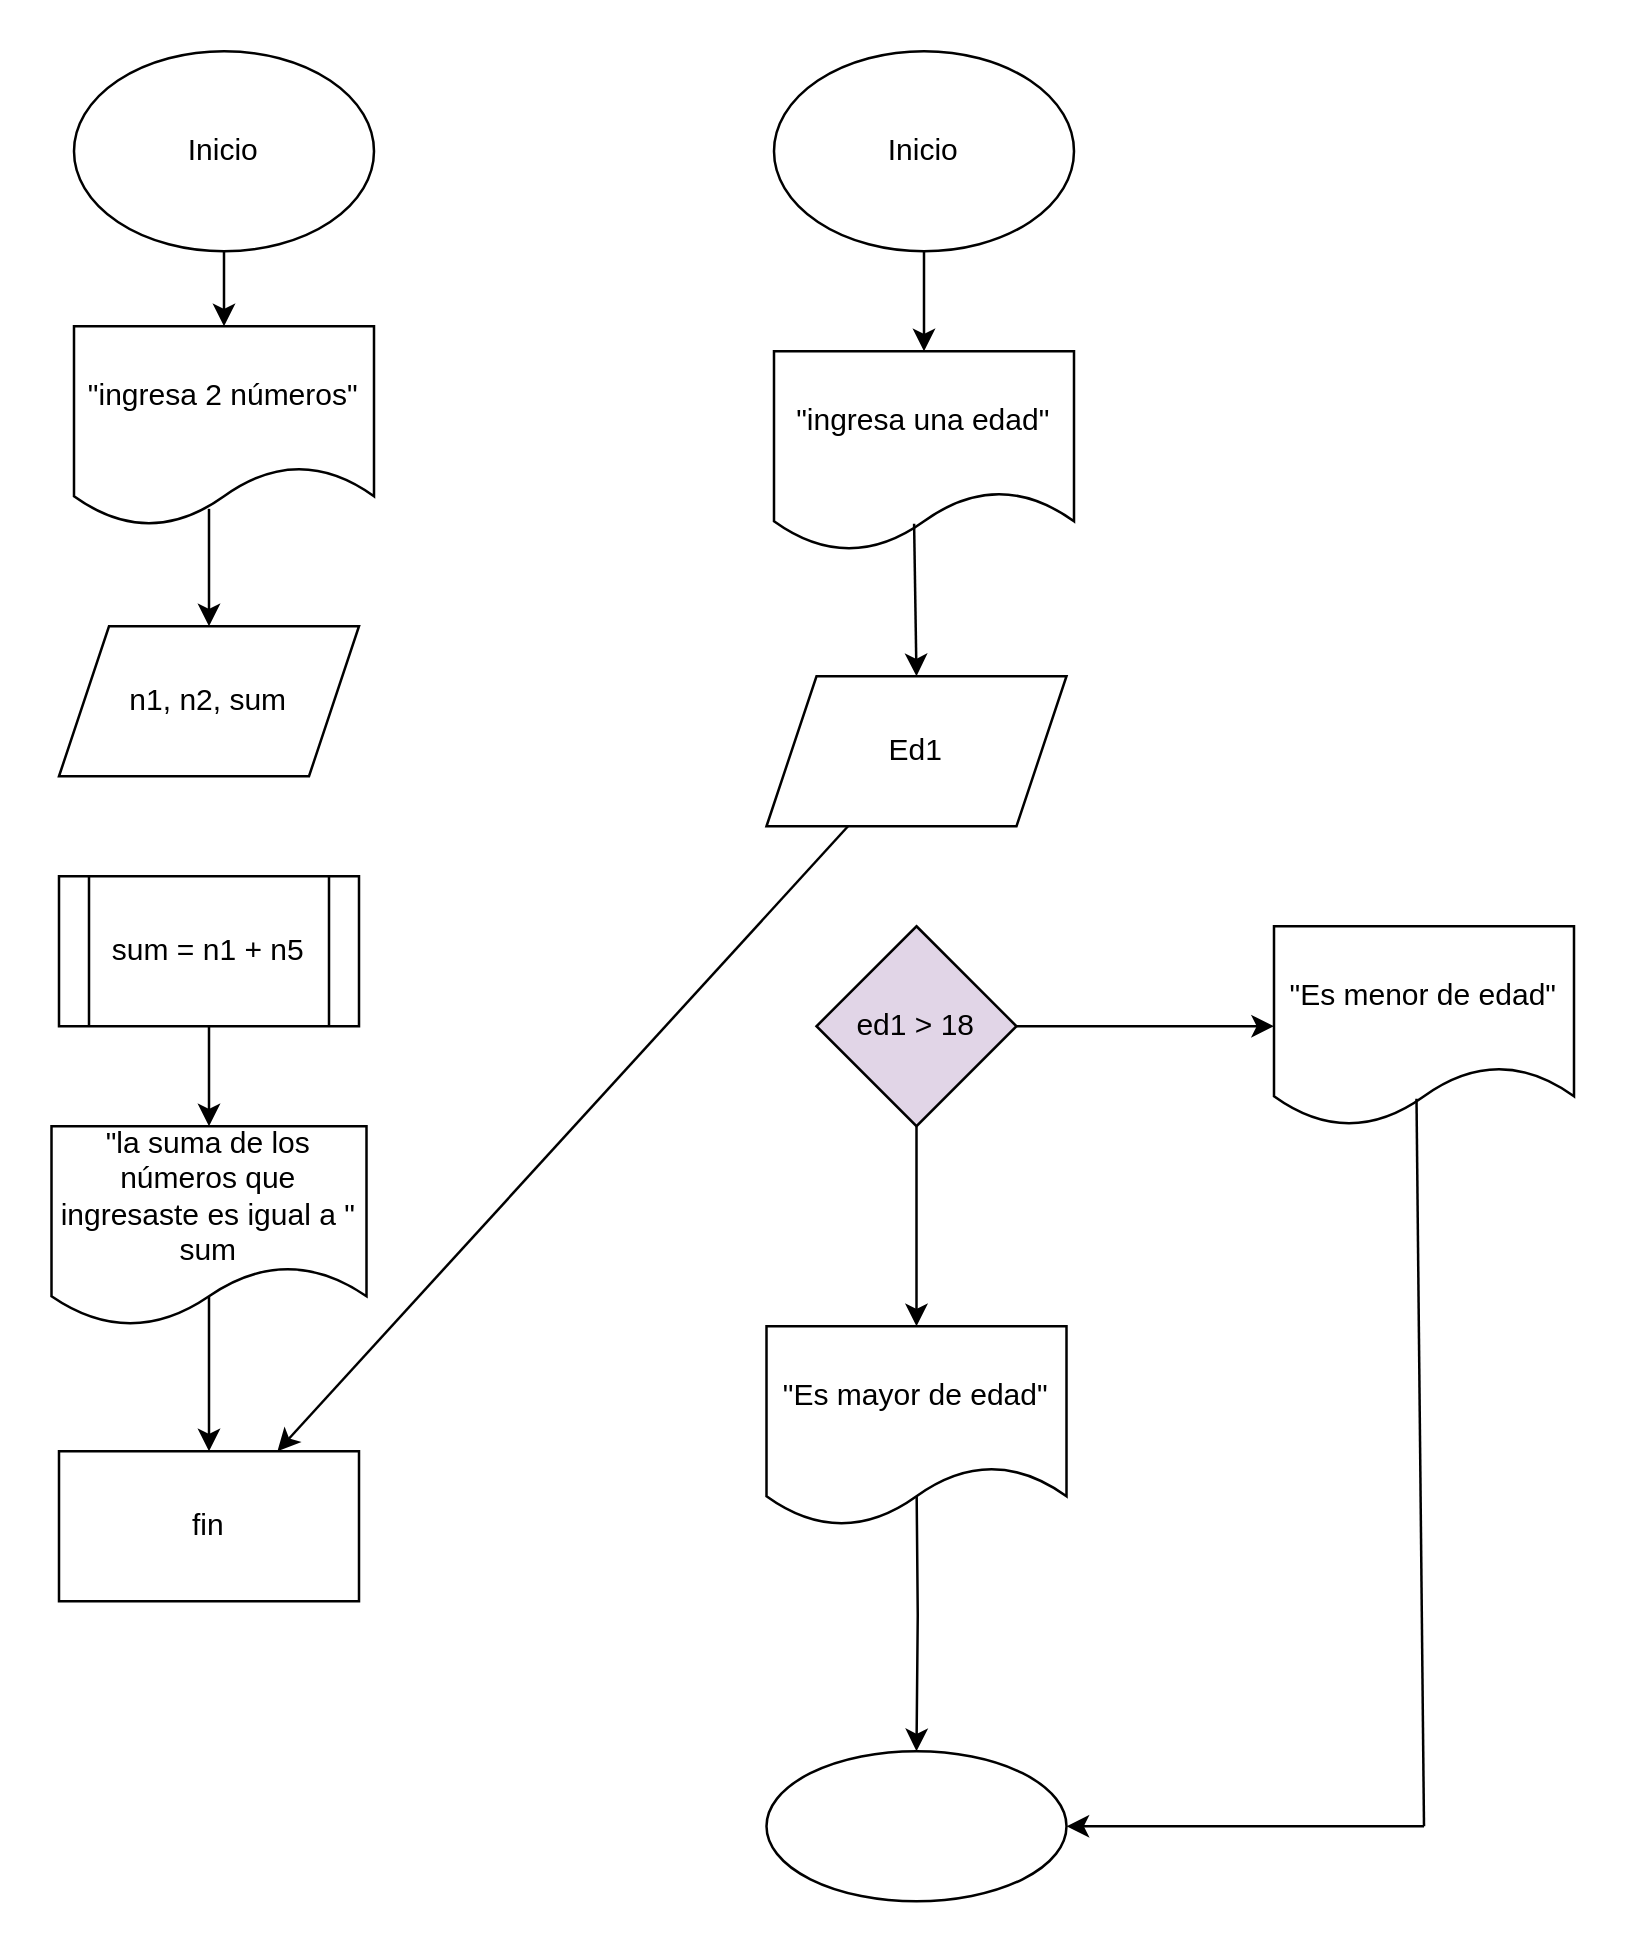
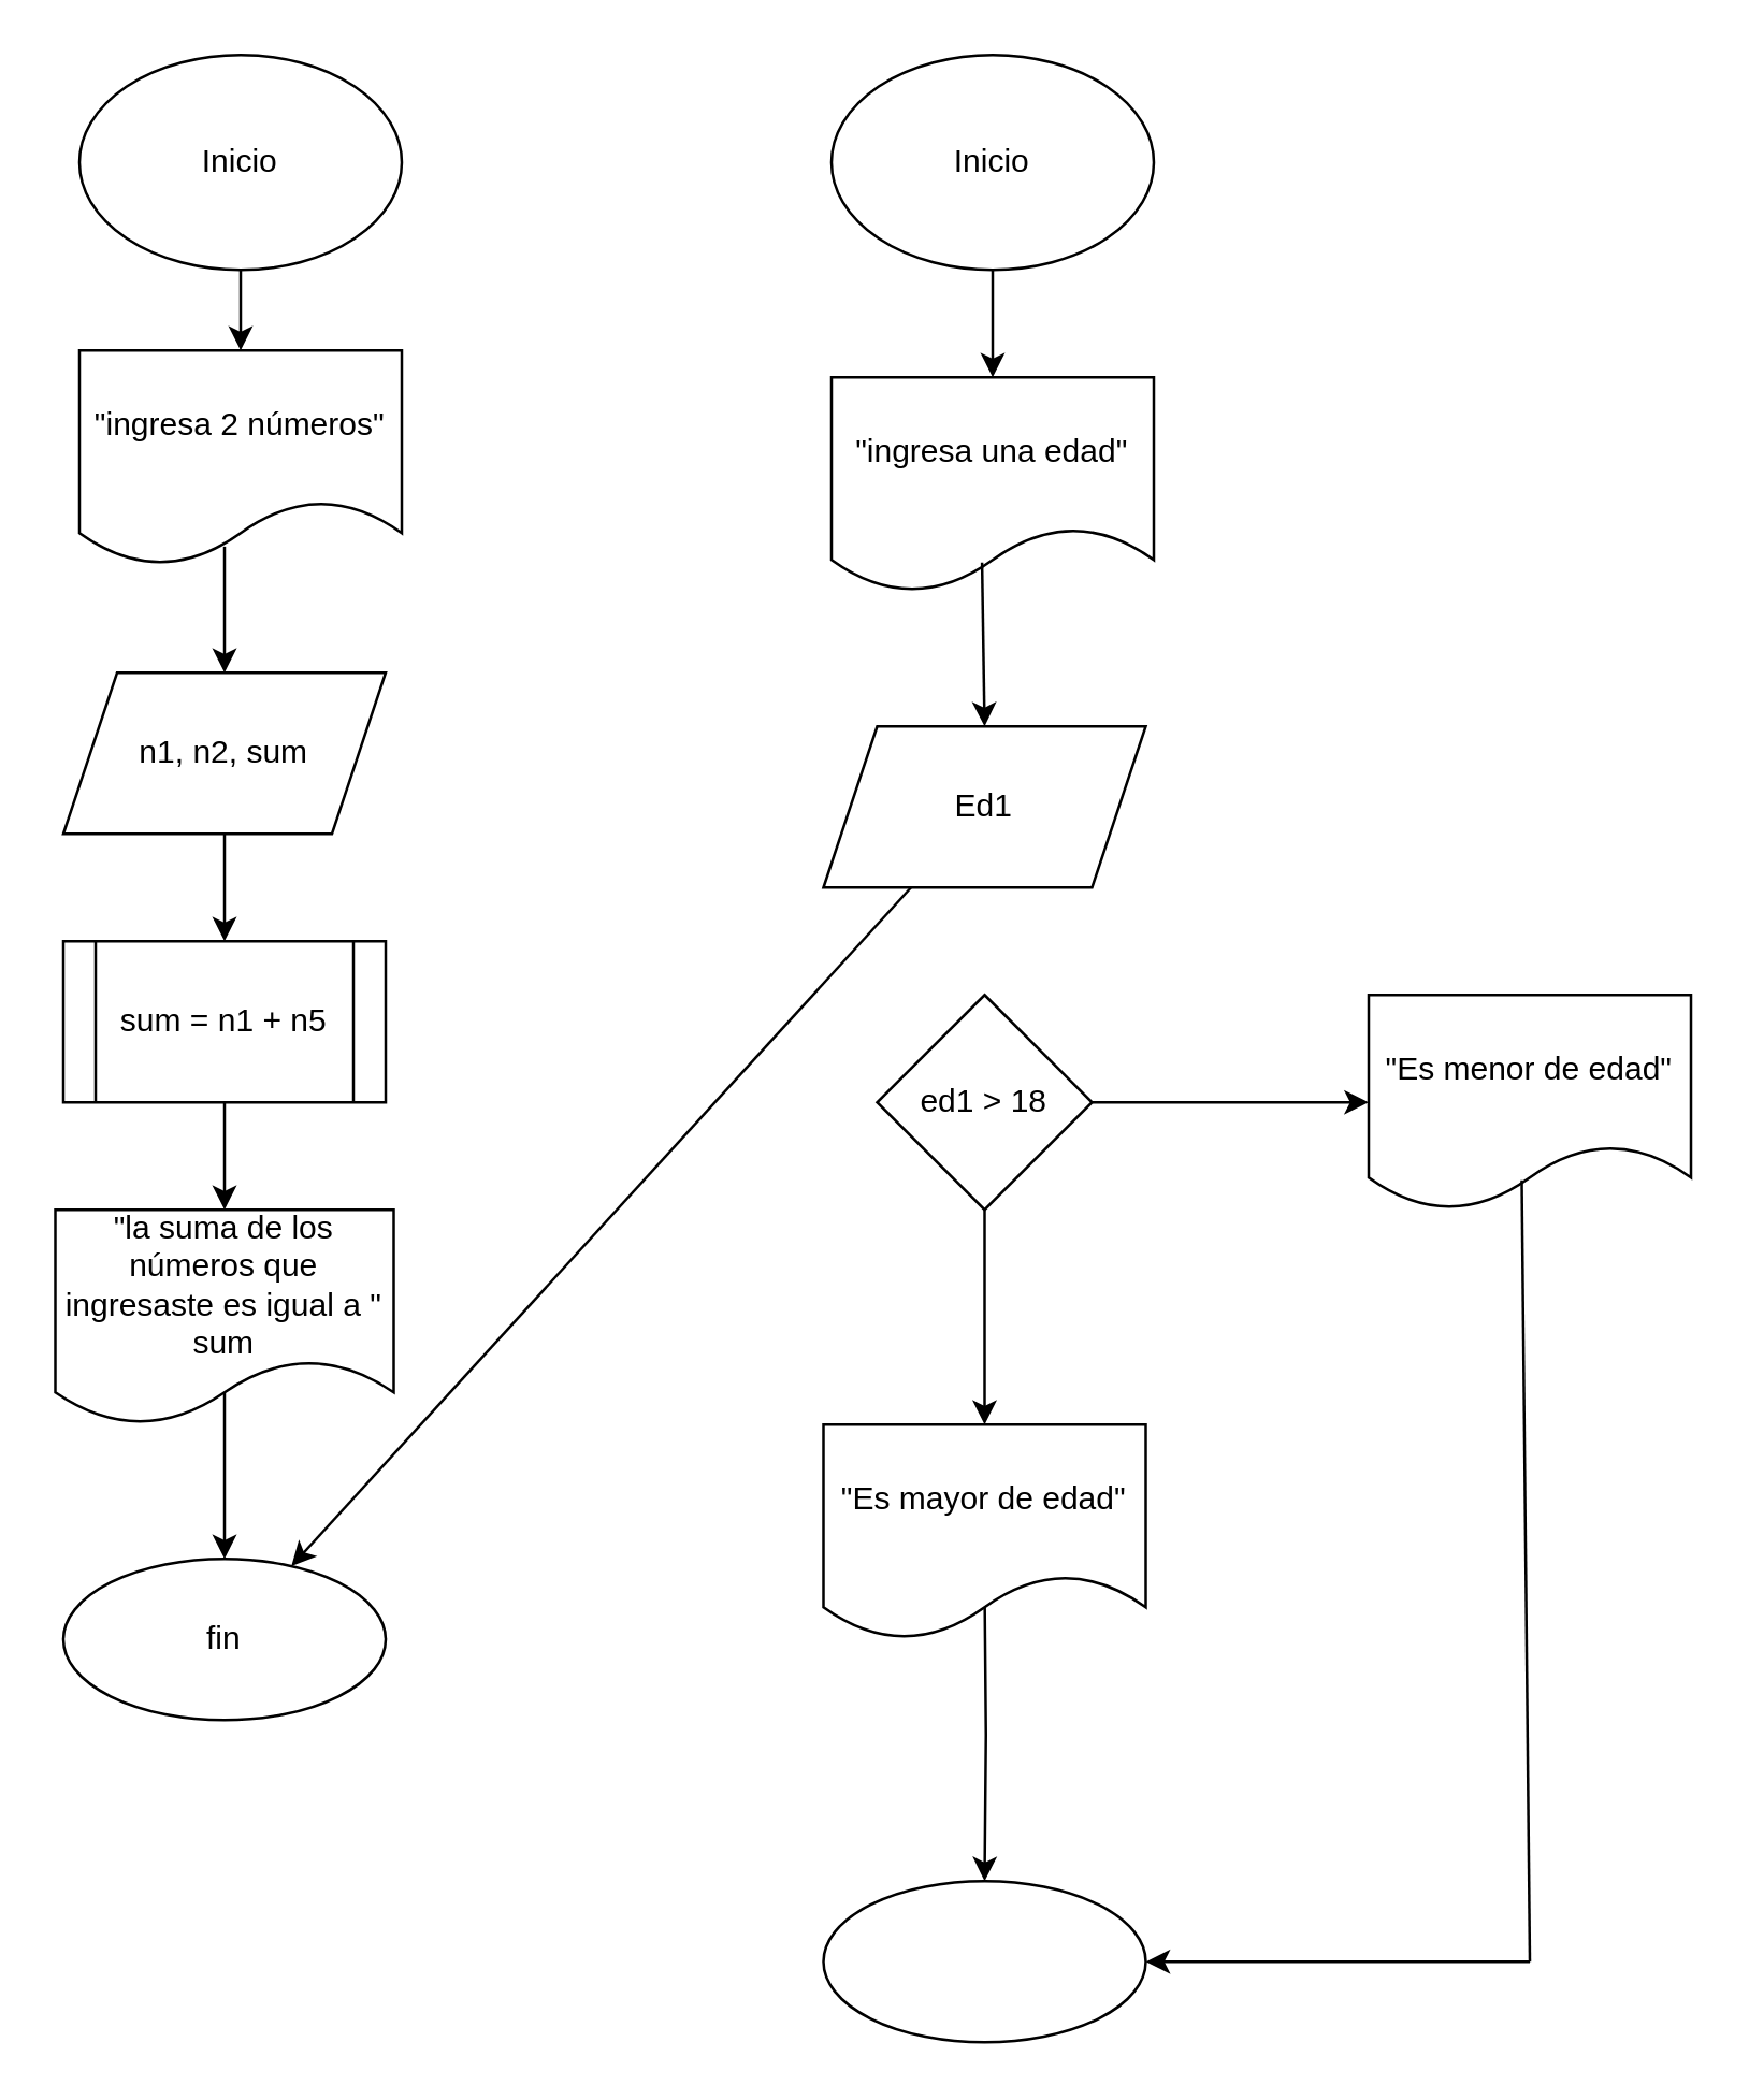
+ <mxCell id="7" value="" style="endArrow=classic;html=1;" edge="1" parent="1" source="6" target="8"><mxGeometry width="50" height="50" relative="1" as="geometry"><mxPoint x="242.5" y="310" as="sourcePoint" /><mxPoint x="242.5" y="356.96" as="targetPoint" /></mxGeometry></mxCell>
- <mxCell id="20" value="ed1 &amp;gt; 18" style="rhombus;whiteSpace=wrap;html=1;fillColor=#e1d5e7;" vertex="1" parent="1"><mxGeometry x="326" y="370" width="80" height="80" as="geometry" /></mxCell>
+ <mxCell id="20" value="ed1 &amp;gt; 18" style="rhombus;whiteSpace=wrap;html=1;" vertex="1" parent="1"><mxGeometry x="326" y="370" width="80" height="80" as="geometry" /></mxCell>
- <mxCell id="12" value="fin" style="whiteSpace=wrap;html=1;rounded=0;" vertex="1" parent="1"><mxGeometry x="23" y="580" width="120" height="60" as="geometry" /></mxCell>
+ <mxCell id="12" value="fin" style="ellipse;whiteSpace=wrap;html=1;" vertex="1" parent="1"><mxGeometry x="23" y="580" width="120" height="60" as="geometry" /></mxCell>
